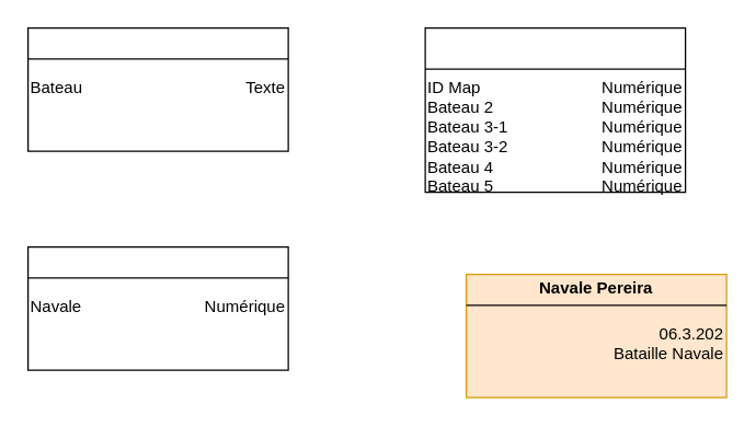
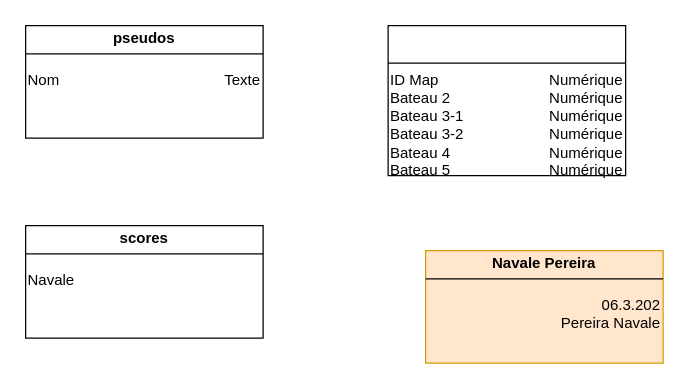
+ <mxCell id="5" value="pseudos" style="text;html=1;strokeColor=none;fillColor=none;align=center;verticalAlign=middle;whiteSpace=wrap;rounded=0;fontStyle=1" vertex="1" parent="2"><mxGeometry x="75" width="40" height="20" as="geometry" /></mxCell>
- <mxCell id="6" value="Bateau" style="text;html=1;strokeColor=none;fillColor=none;align=left;verticalAlign=top;whiteSpace=wrap;rounded=0;" vertex="1" parent="2"><mxGeometry y="30" width="90" height="50" as="geometry" /></mxCell>
+ <mxCell id="6" value="Nom" style="text;html=1;strokeColor=none;fillColor=none;align=left;verticalAlign=top;whiteSpace=wrap;rounded=0;" vertex="1" parent="2"><mxGeometry y="30" width="90" height="50" as="geometry" /></mxCell>
+ <mxCell id="11" value="scores" style="text;html=1;strokeColor=none;fillColor=none;align=center;verticalAlign=middle;whiteSpace=wrap;rounded=0;fontStyle=1" vertex="1" parent="8"><mxGeometry x="75" width="40" height="20" as="geometry" /></mxCell>
- <mxCell id="13" value="Numérique" style="text;html=1;strokeColor=none;fillColor=none;align=right;verticalAlign=top;whiteSpace=wrap;rounded=0;" vertex="1" parent="8"><mxGeometry x="100" y="30" width="90" height="50" as="geometry" /></mxCell>
- <mxCell id="23" value="06.3.202&lt;br&gt;Bataille Navale" style="text;html=1;strokeColor=none;fillColor=none;align=right;verticalAlign=top;whiteSpace=wrap;rounded=0;" vertex="1" parent="19"><mxGeometry x="100" y="30" width="90" height="50" as="geometry" /></mxCell>
+ <mxCell id="23" value="06.3.202&lt;br&gt;Pereira Navale" style="text;html=1;strokeColor=none;fillColor=none;align=right;verticalAlign=top;whiteSpace=wrap;rounded=0;" vertex="1" parent="19"><mxGeometry x="100" y="30" width="90" height="50" as="geometry" /></mxCell>
